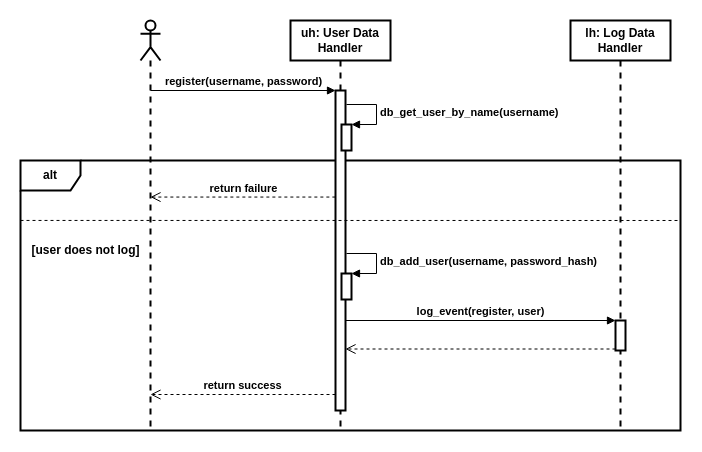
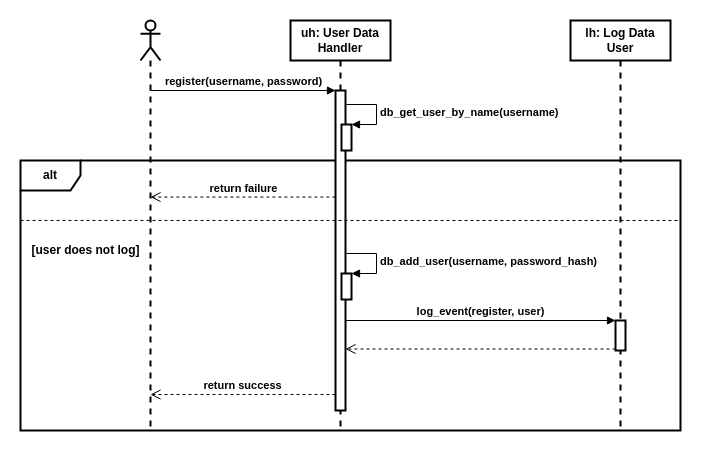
- <mxCell id="8" value="&lt;div&gt;&lt;b&gt;lh: Log Data Handler&lt;/b&gt;&lt;/div&gt;" style="shape=umlLifeline;perimeter=lifelinePerimeter;whiteSpace=wrap;html=1;container=1;collapsible=0;recursiveResize=0;outlineConnect=0;strokeWidth=2;" parent="1" vertex="1"><mxGeometry x="570" y="20" width="100" height="410" as="geometry" /></mxCell>
+ <mxCell id="8" value="&lt;div&gt;&lt;b&gt;lh: Log Data User&lt;/b&gt;&lt;/div&gt;" style="shape=umlLifeline;perimeter=lifelinePerimeter;whiteSpace=wrap;html=1;container=1;collapsible=0;recursiveResize=0;outlineConnect=0;strokeWidth=2;" parent="1" vertex="1"><mxGeometry x="570" y="20" width="100" height="410" as="geometry" /></mxCell>
